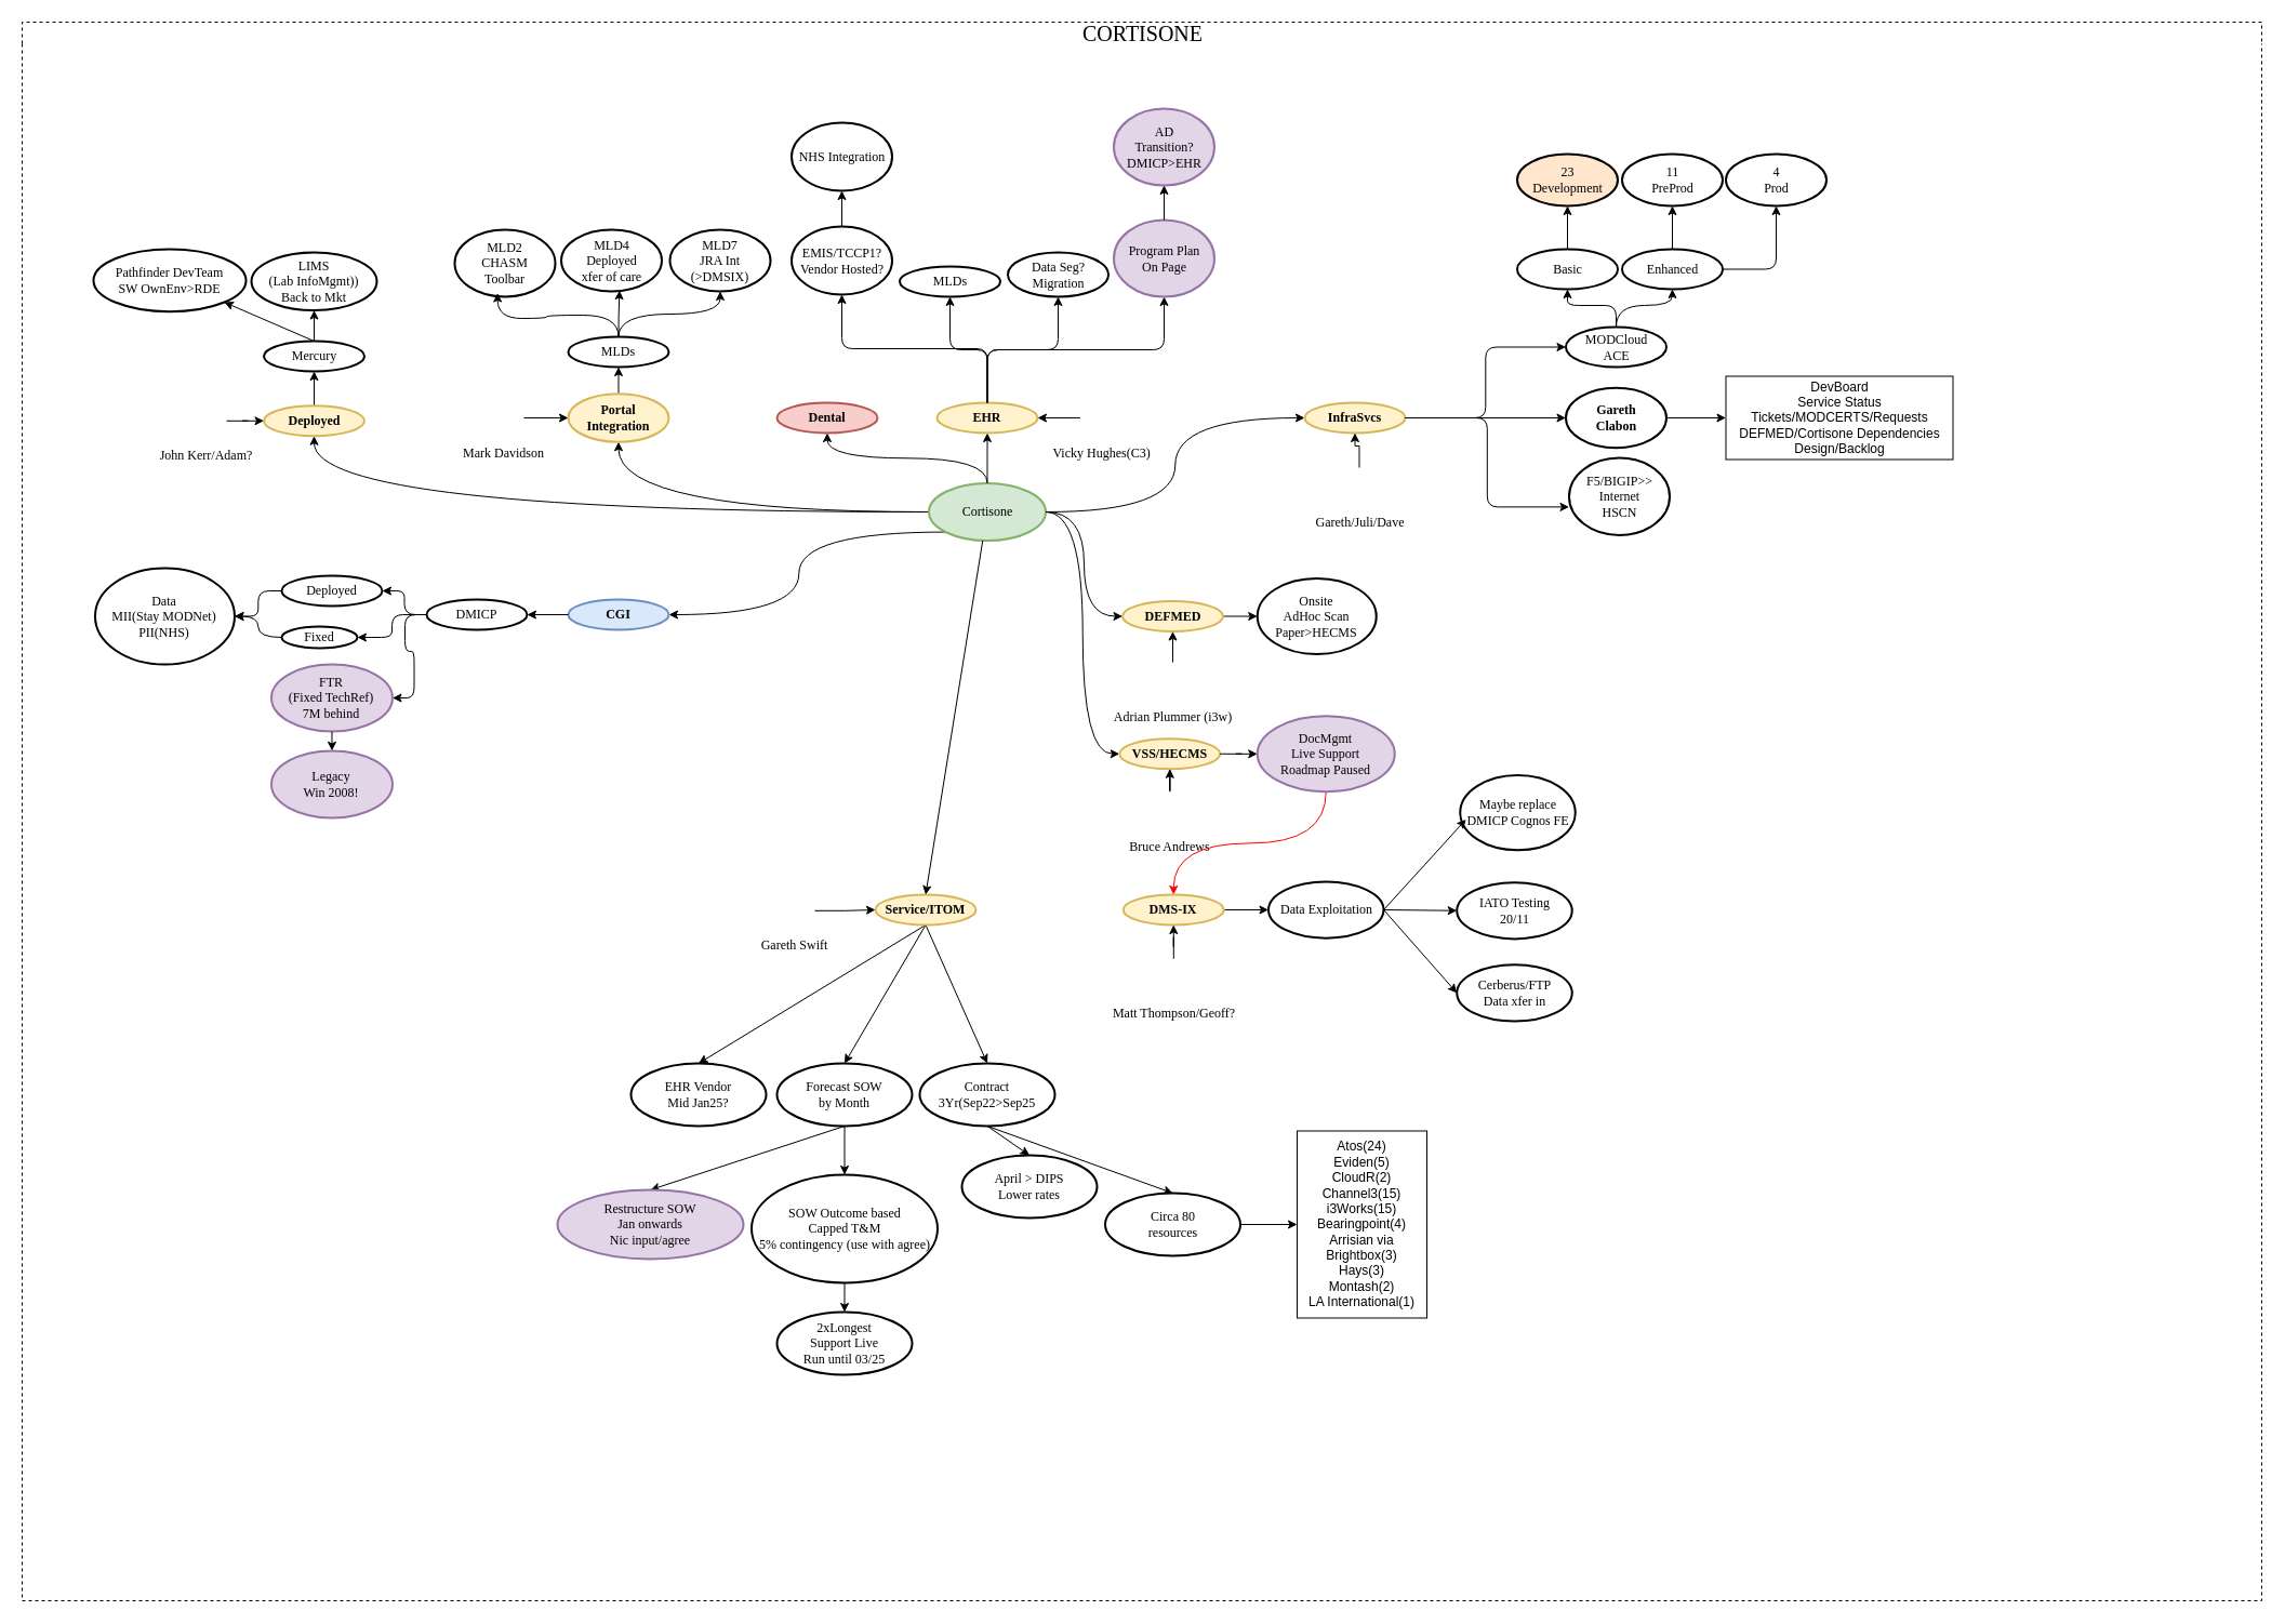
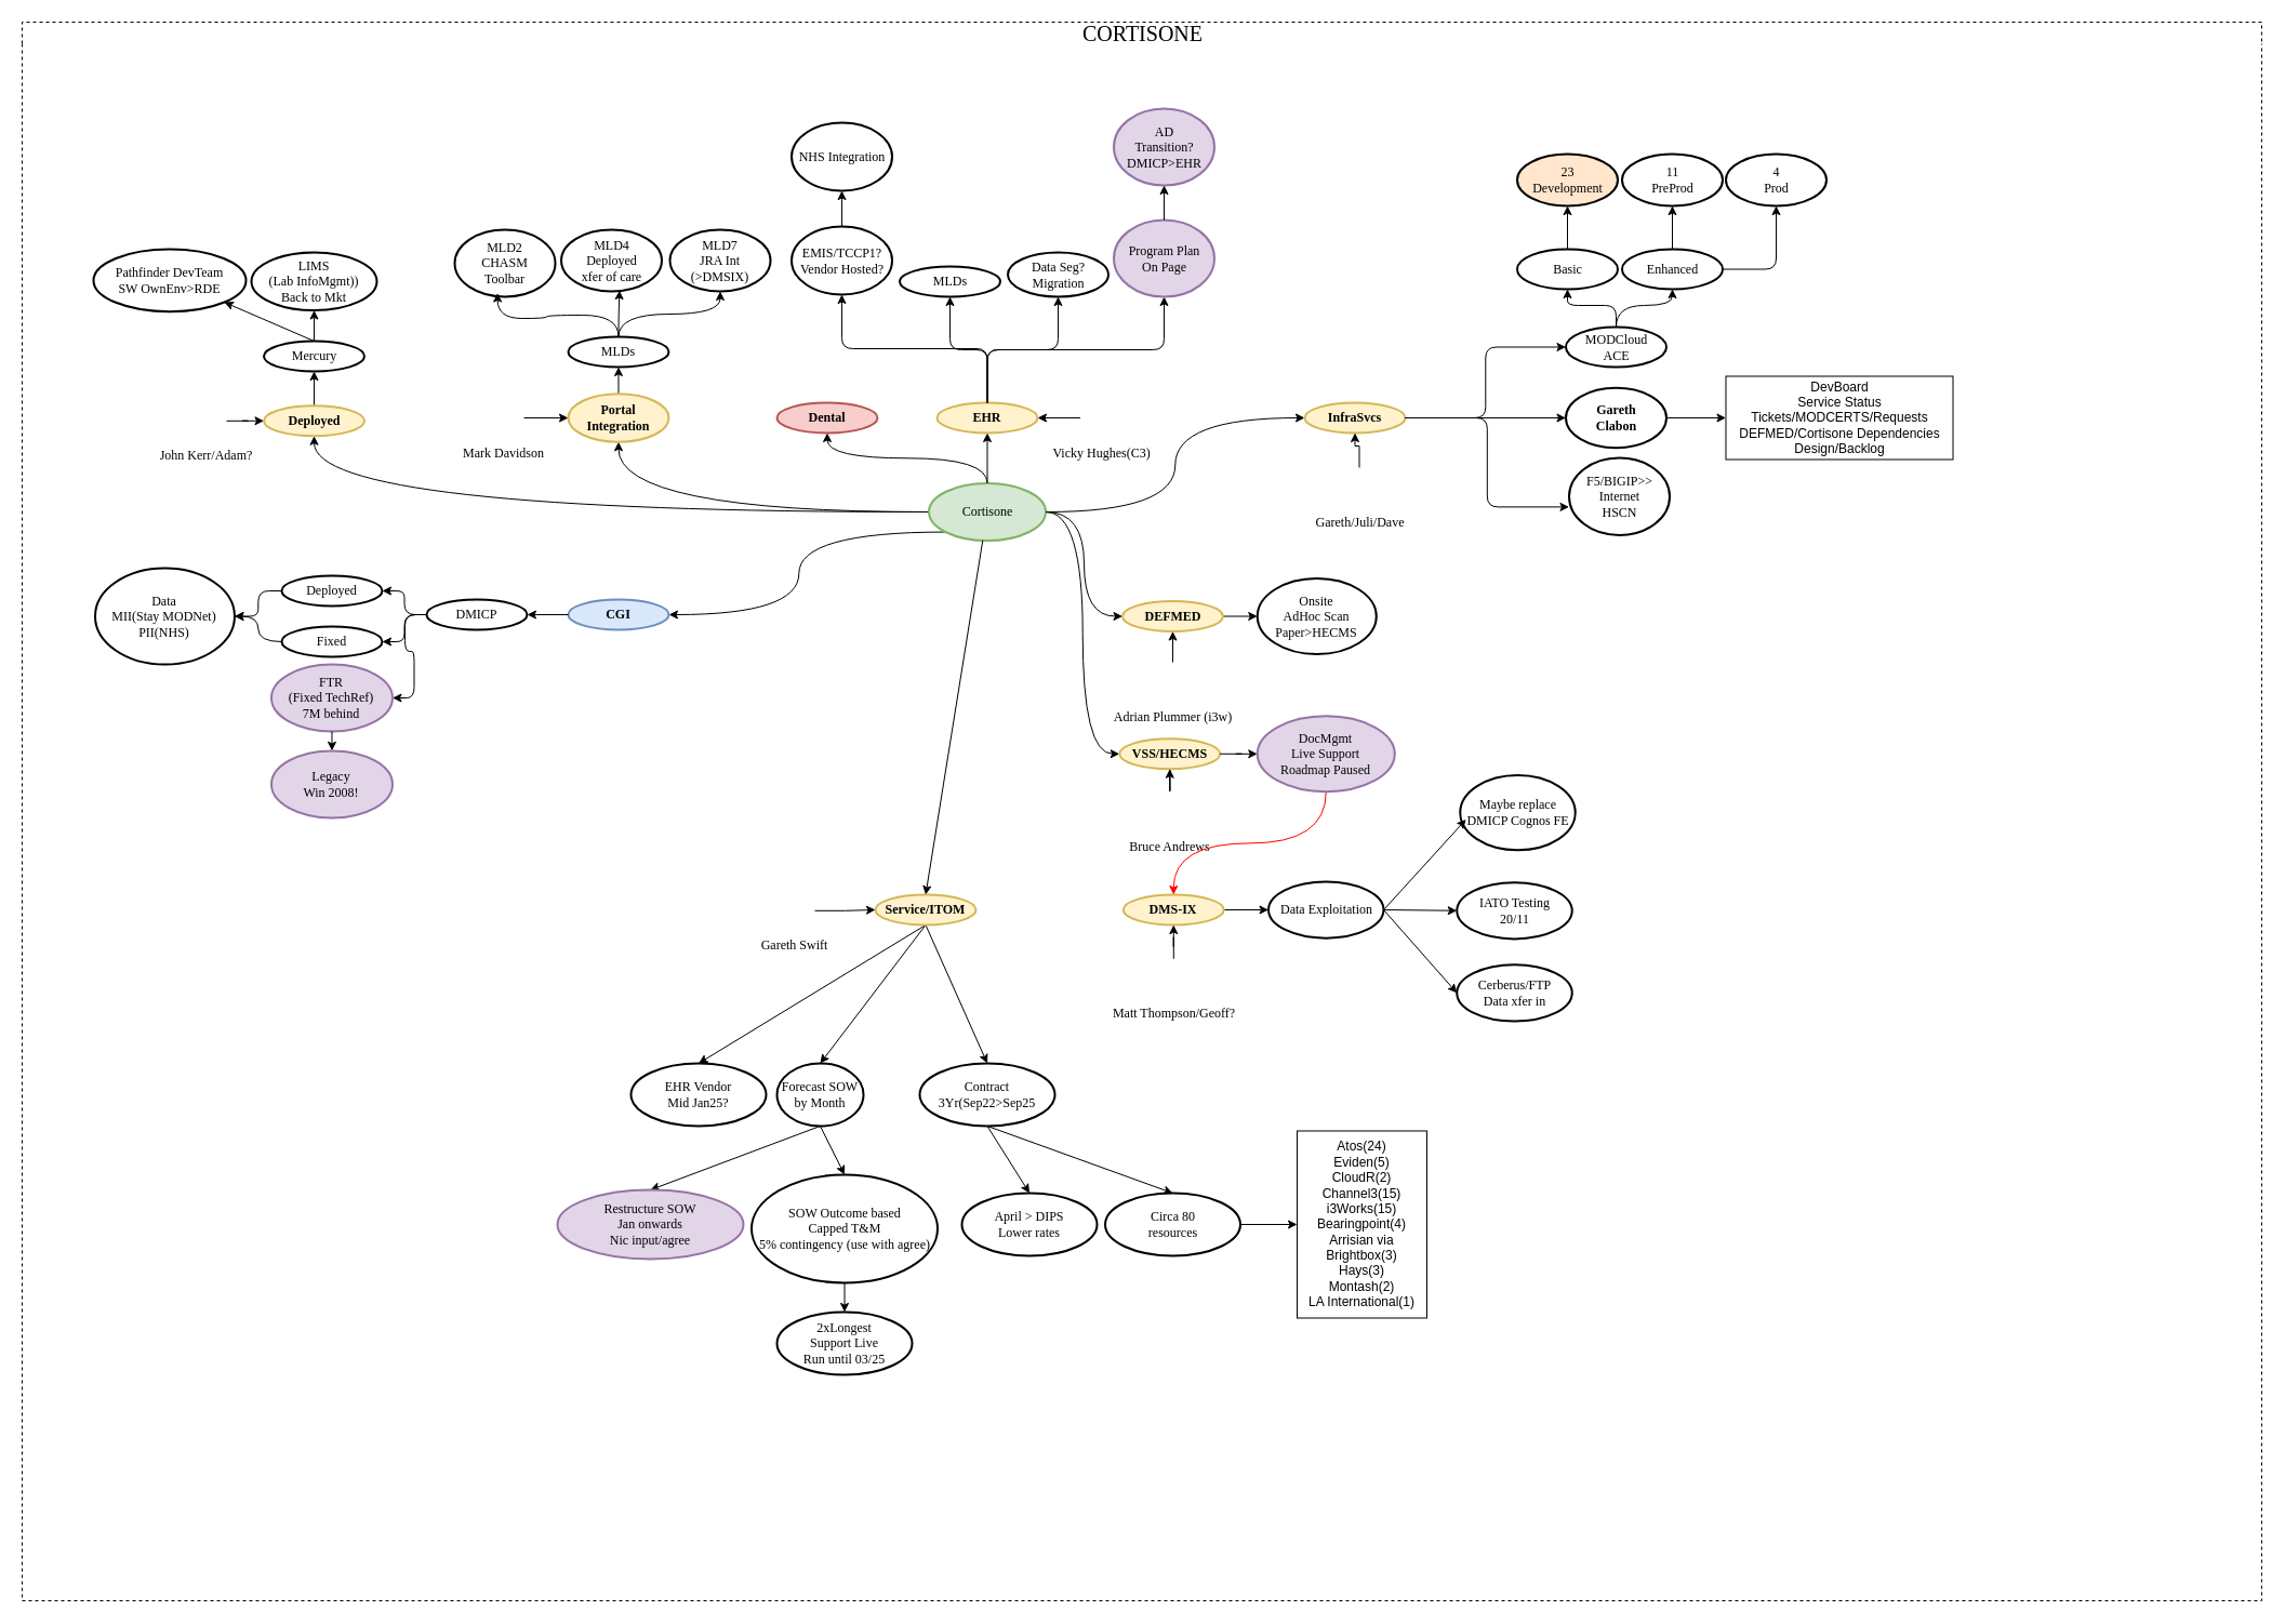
- <mxCell id="56" value="&lt;font face=&quot;Comic Sans MS&quot;&gt;Fixed&lt;/font&gt;" style="ellipse;whiteSpace=wrap;html=1;align=center;container=1;recursiveResize=0;treeFolding=1;strokeWidth=2;" parent="2" vertex="1"><mxGeometry x="239.98" y="559" width="70" height="20" as="geometry" /></mxCell>
+ <mxCell id="56" value="&lt;font face=&quot;Comic Sans MS&quot;&gt;Fixed&lt;/font&gt;" style="ellipse;whiteSpace=wrap;html=1;align=center;container=1;recursiveResize=0;treeFolding=1;strokeWidth=2;" parent="2" vertex="1"><mxGeometry x="239.98" y="559" width="93" height="28" as="geometry" /></mxCell>
- <mxCell id="86" value="&lt;font face=&quot;Comic Sans MS&quot;&gt;Forecast SOW&lt;/font&gt;&lt;div&gt;&lt;font face=&quot;Comic Sans MS&quot;&gt;by Month&lt;/font&gt;&lt;/div&gt;" style="ellipse;whiteSpace=wrap;html=1;align=center;container=1;recursiveResize=0;treeFolding=1;strokeWidth=2;fontStyle=0;" parent="2" vertex="1"><mxGeometry x="698" y="963.0" width="125" height="58" as="geometry" /></mxCell>
+ <mxCell id="86" value="&lt;font face=&quot;Comic Sans MS&quot;&gt;Forecast SOW&lt;/font&gt;&lt;div&gt;&lt;font face=&quot;Comic Sans MS&quot;&gt;by Month&lt;/font&gt;&lt;/div&gt;" style="ellipse;whiteSpace=wrap;html=1;align=center;container=1;recursiveResize=0;treeFolding=1;strokeWidth=2;fontStyle=0;" parent="2" vertex="1"><mxGeometry x="698" y="963.0" width="80" height="58" as="geometry" /></mxCell>
- <mxCell id="87" value="&lt;font face=&quot;Comic Sans MS&quot;&gt;April &amp;gt; DIPS&lt;/font&gt;&lt;div&gt;&lt;font face=&quot;Comic Sans MS&quot;&gt;Lower rates&lt;/font&gt;&lt;/div&gt;" style="ellipse;whiteSpace=wrap;html=1;align=center;container=1;recursiveResize=0;treeFolding=1;strokeWidth=2;fontStyle=0;" parent="2" vertex="1"><mxGeometry x="869" y="1048" width="125" height="58" as="geometry" /></mxCell>
+ <mxCell id="87" value="&lt;font face=&quot;Comic Sans MS&quot;&gt;April &amp;gt; DIPS&lt;/font&gt;&lt;div&gt;&lt;font face=&quot;Comic Sans MS&quot;&gt;Lower rates&lt;/font&gt;&lt;/div&gt;" style="ellipse;whiteSpace=wrap;html=1;align=center;container=1;recursiveResize=0;treeFolding=1;strokeWidth=2;fontStyle=0;" parent="2" vertex="1"><mxGeometry x="869" y="1083" width="125" height="58" as="geometry" /></mxCell>
